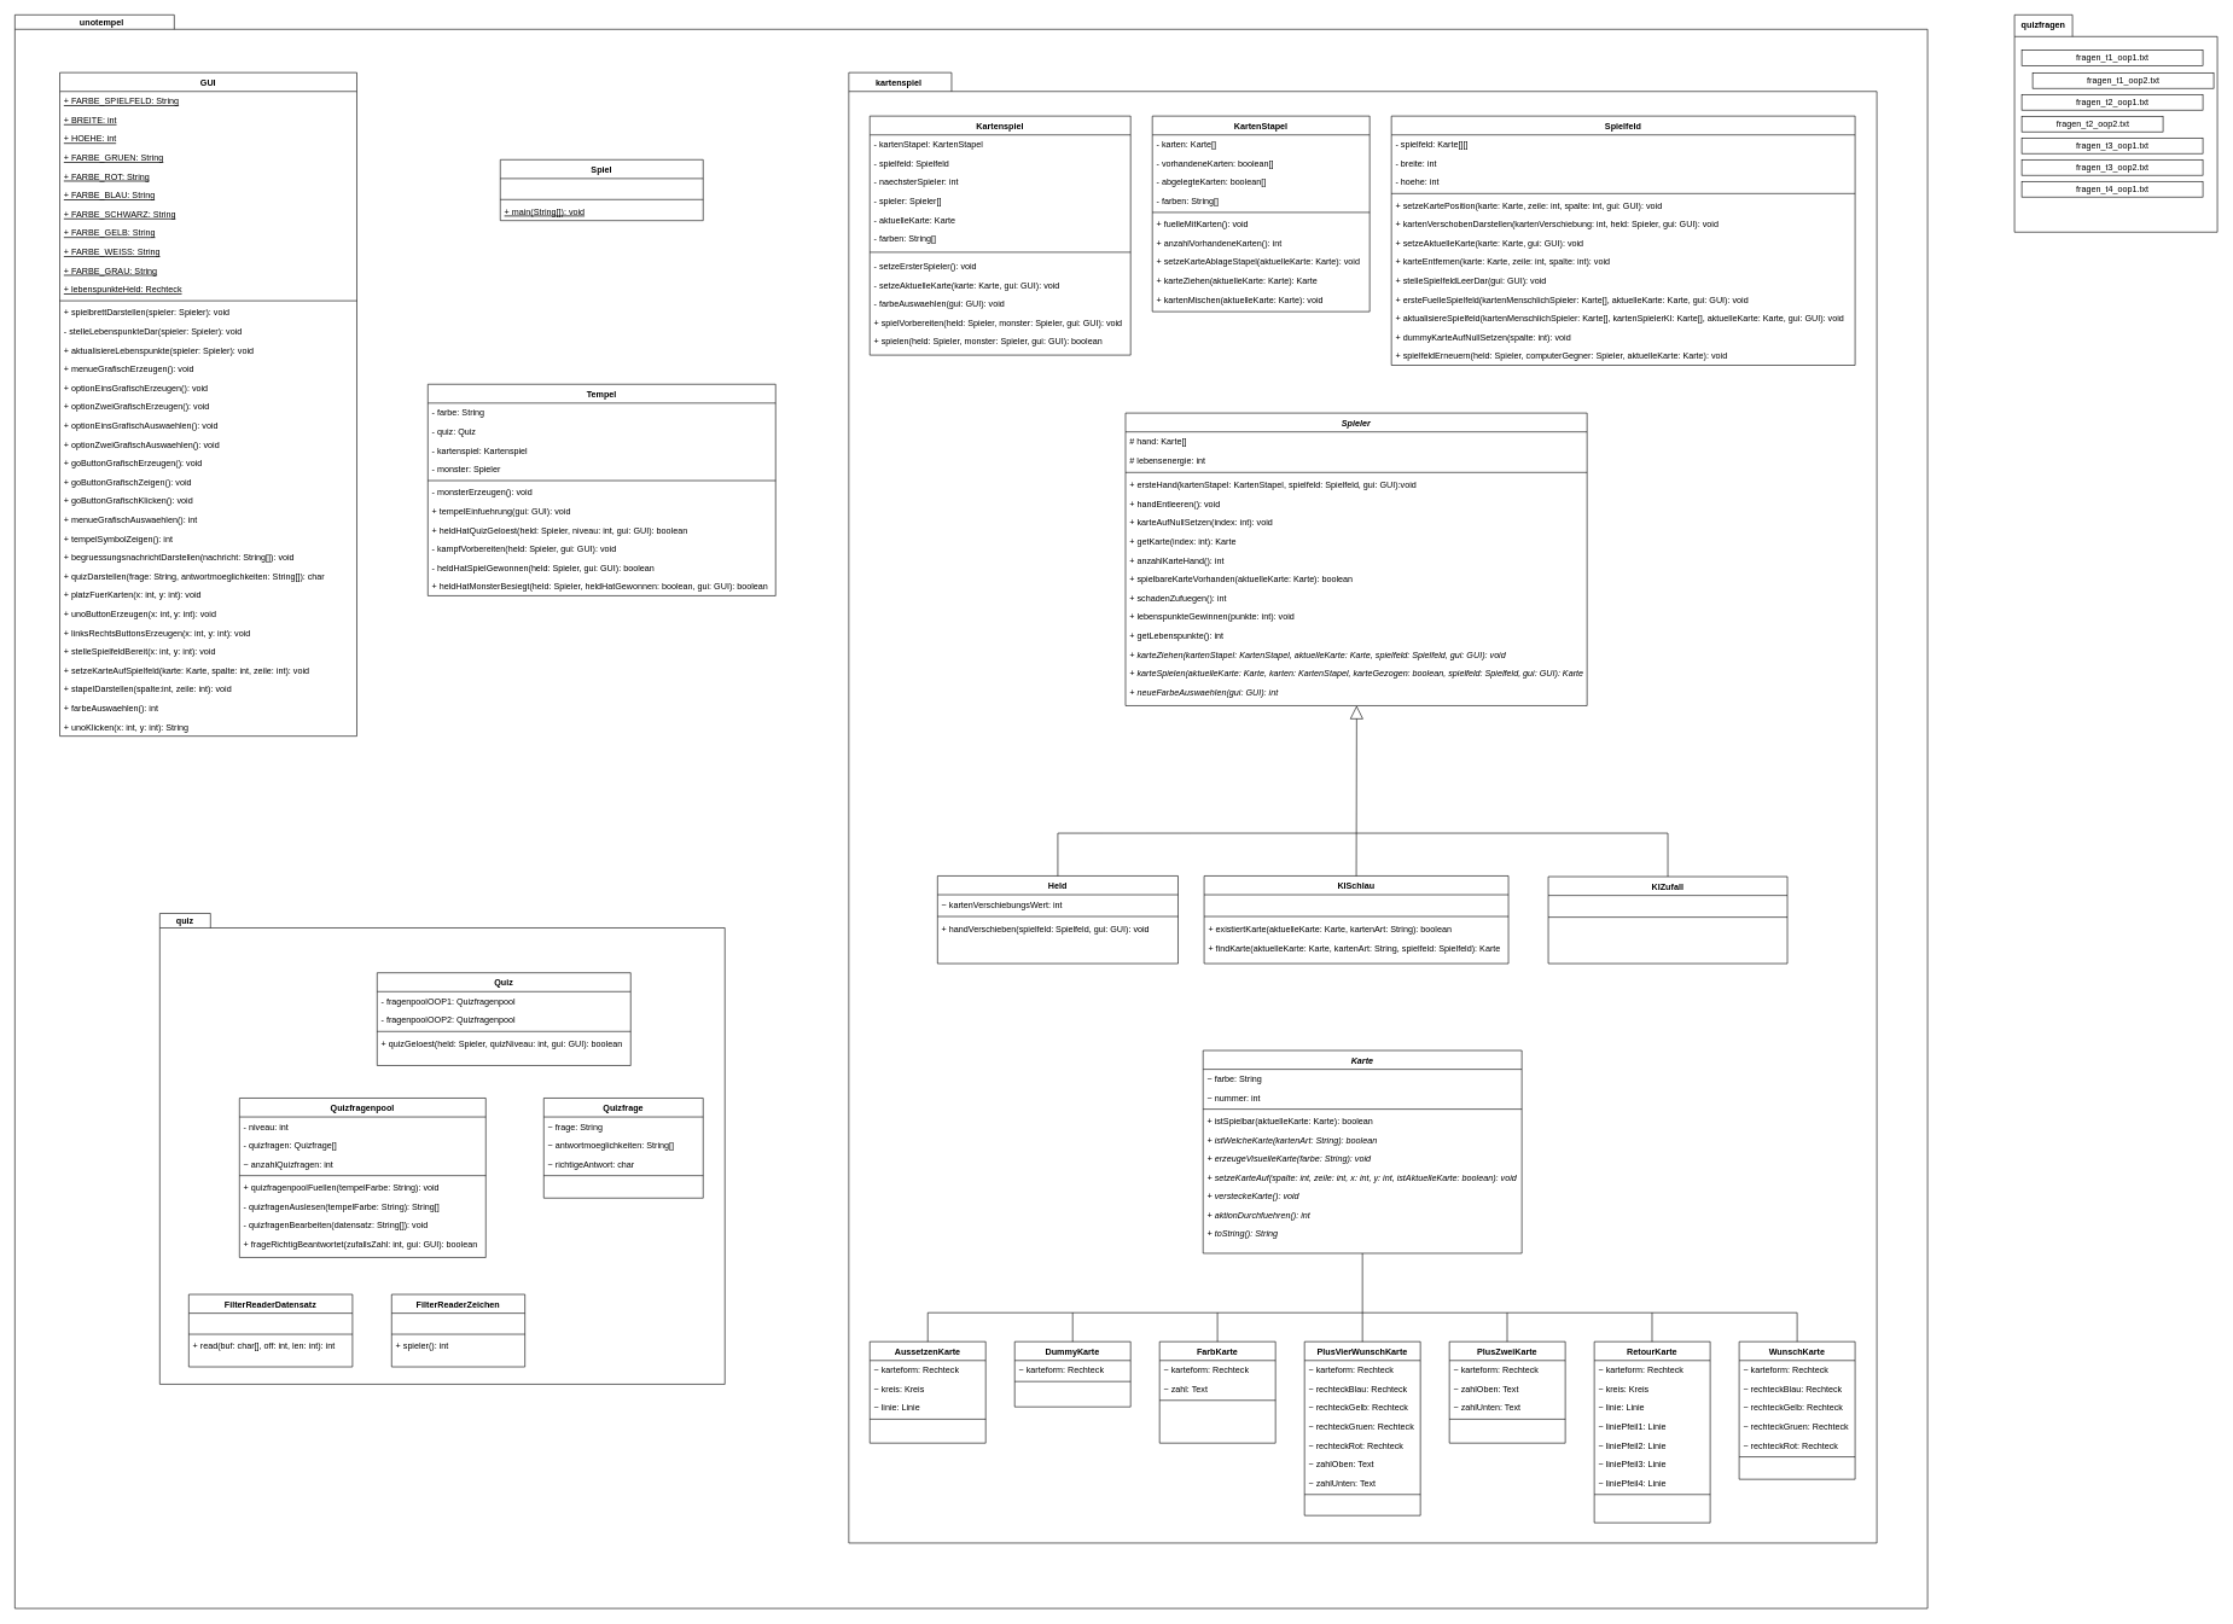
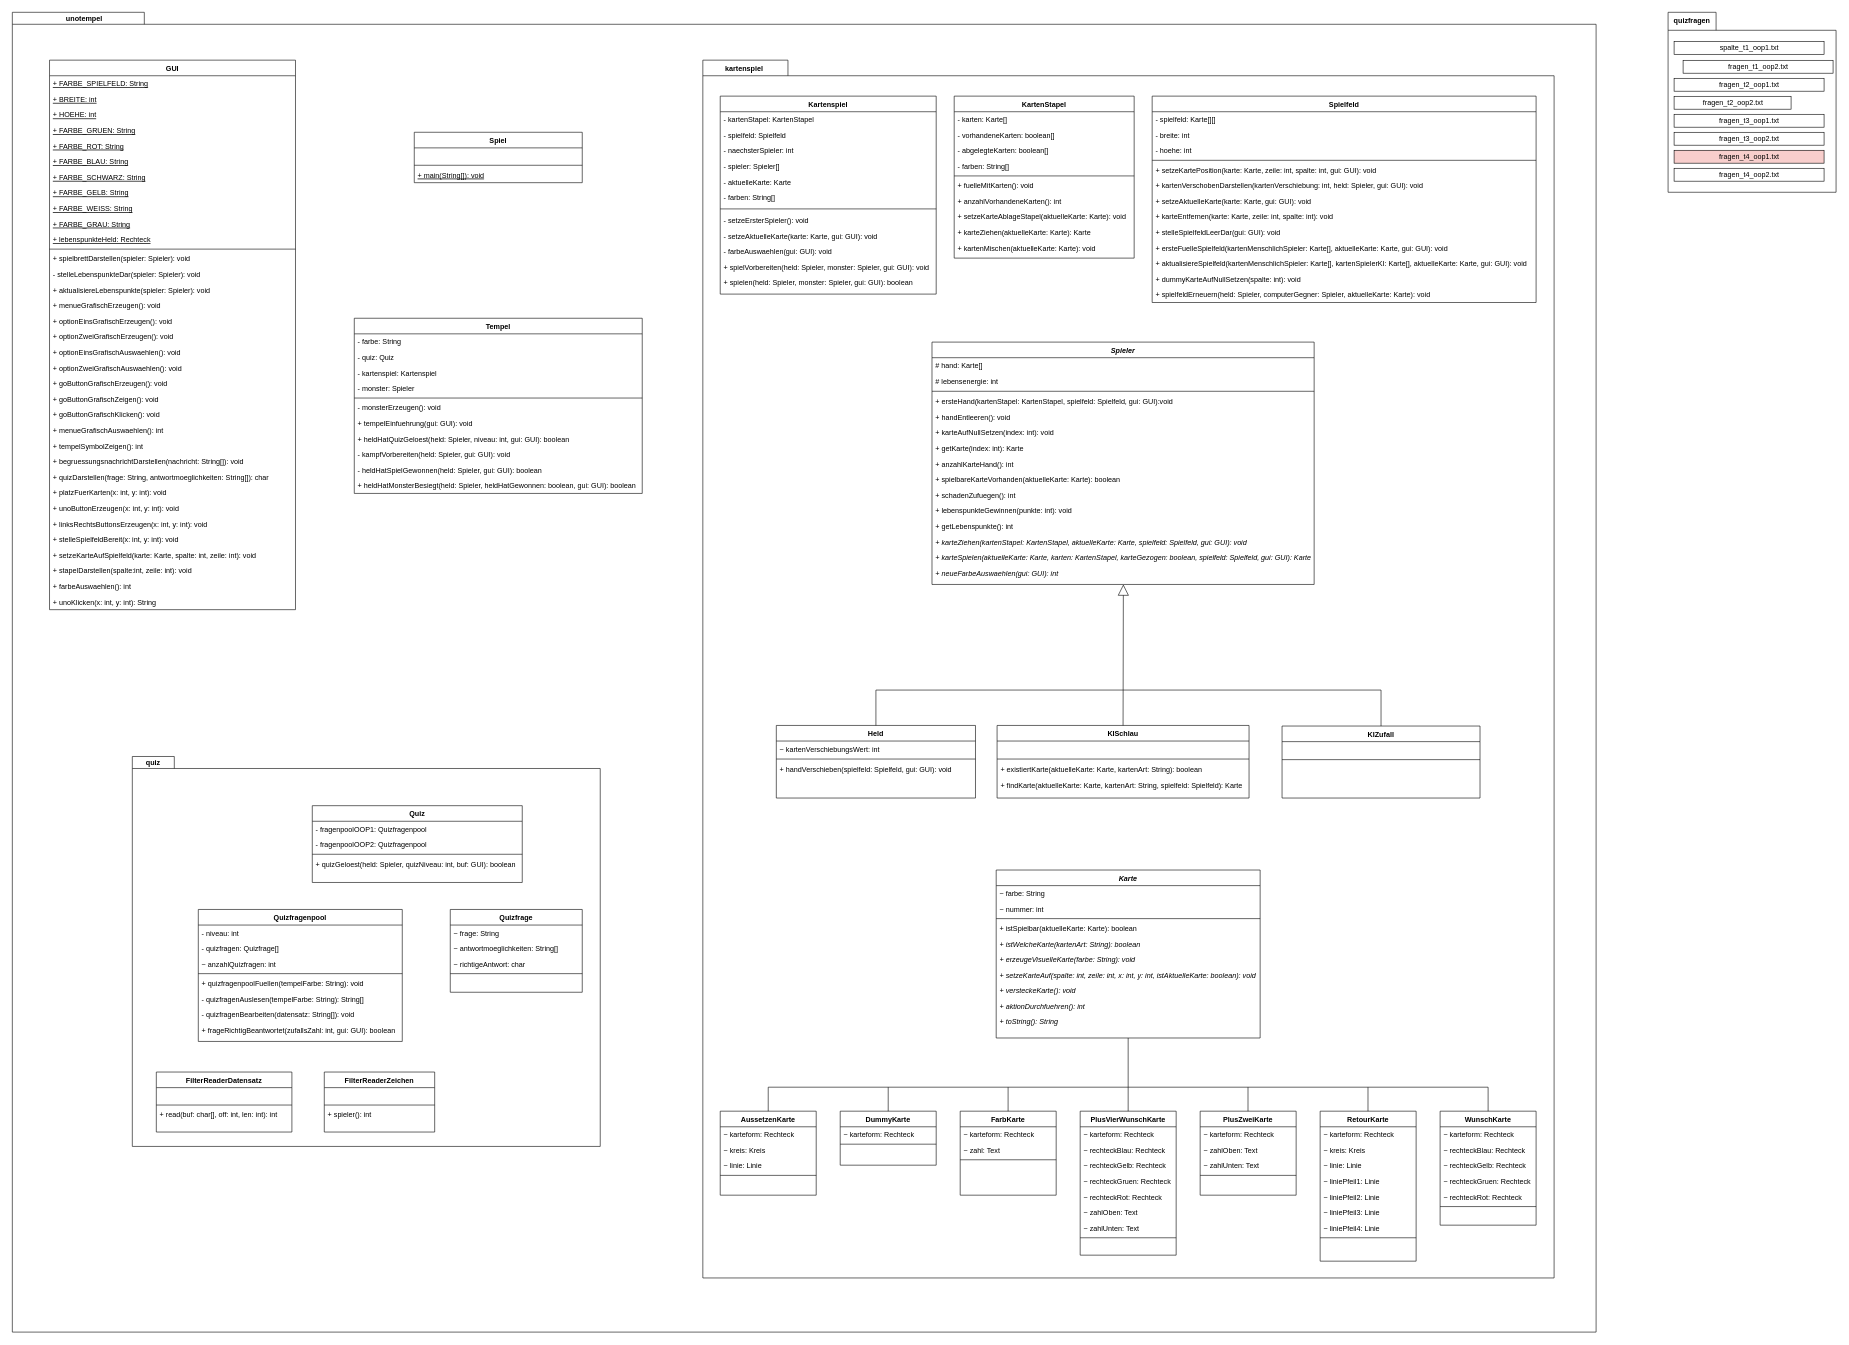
- <mxCell id="7" value="fragen_t1_oop1.txt" style="html=1;" parent="4" vertex="1"><mxGeometry x="10" y="48.5" width="250" height="21.5" as="geometry" /></mxCell>
+ <mxCell id="7" value="spalte_t1_oop1.txt" style="html=1;" parent="4" vertex="1"><mxGeometry x="10" y="48.5" width="250" height="21.5" as="geometry" /></mxCell>
- <mxCell id="13" value="fragen_t4_oop1.txt" style="html=1;" parent="4" vertex="1"><mxGeometry x="10" y="230" width="250" height="21.5" as="geometry" /></mxCell>
+ <mxCell id="13" value="fragen_t4_oop1.txt" style="html=1;fillColor=#f8cecc;" parent="4" vertex="1"><mxGeometry x="10" y="230" width="250" height="21.5" as="geometry" /></mxCell>
+ <mxCell id="14" value="fragen_t4_oop2.txt" style="html=1;" parent="4" vertex="1"><mxGeometry x="10" y="260" width="250" height="21.5" as="geometry" /></mxCell>
- <mxCell id="95" value="+ quizGeloest(held: Spieler, quizNiveau: int, gui: GUI): boolean" style="text;align=left;verticalAlign=top;spacingLeft=4;spacingRight=4;overflow=hidden;rotatable=0;points=[[0,0.5],[1,0.5]];portConstraint=eastwest;rounded=0;shadow=0;html=0;" parent="91" vertex="1"><mxGeometry y="84" width="350" height="26" as="geometry" /></mxCell>
+ <mxCell id="95" value="+ quizGeloest(held: Spieler, quizNiveau: int, buf: GUI): boolean" style="text;align=left;verticalAlign=top;spacingLeft=4;spacingRight=4;overflow=hidden;rotatable=0;points=[[0,0.5],[1,0.5]];portConstraint=eastwest;rounded=0;shadow=0;html=0;" parent="91" vertex="1"><mxGeometry y="84" width="350" height="26" as="geometry" /></mxCell>
